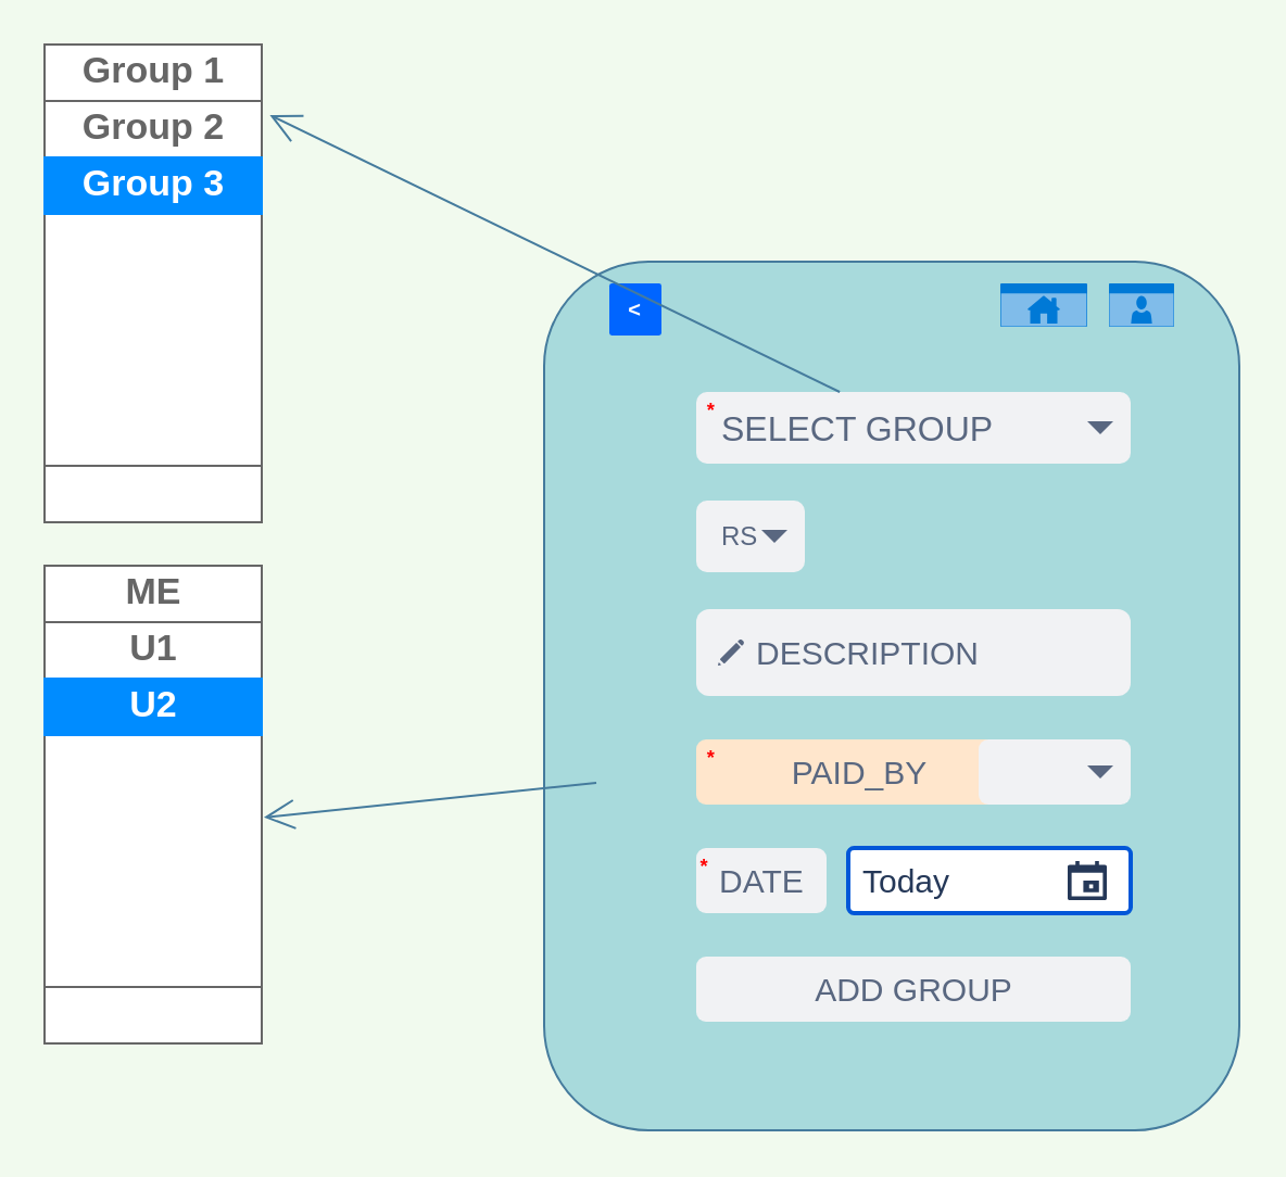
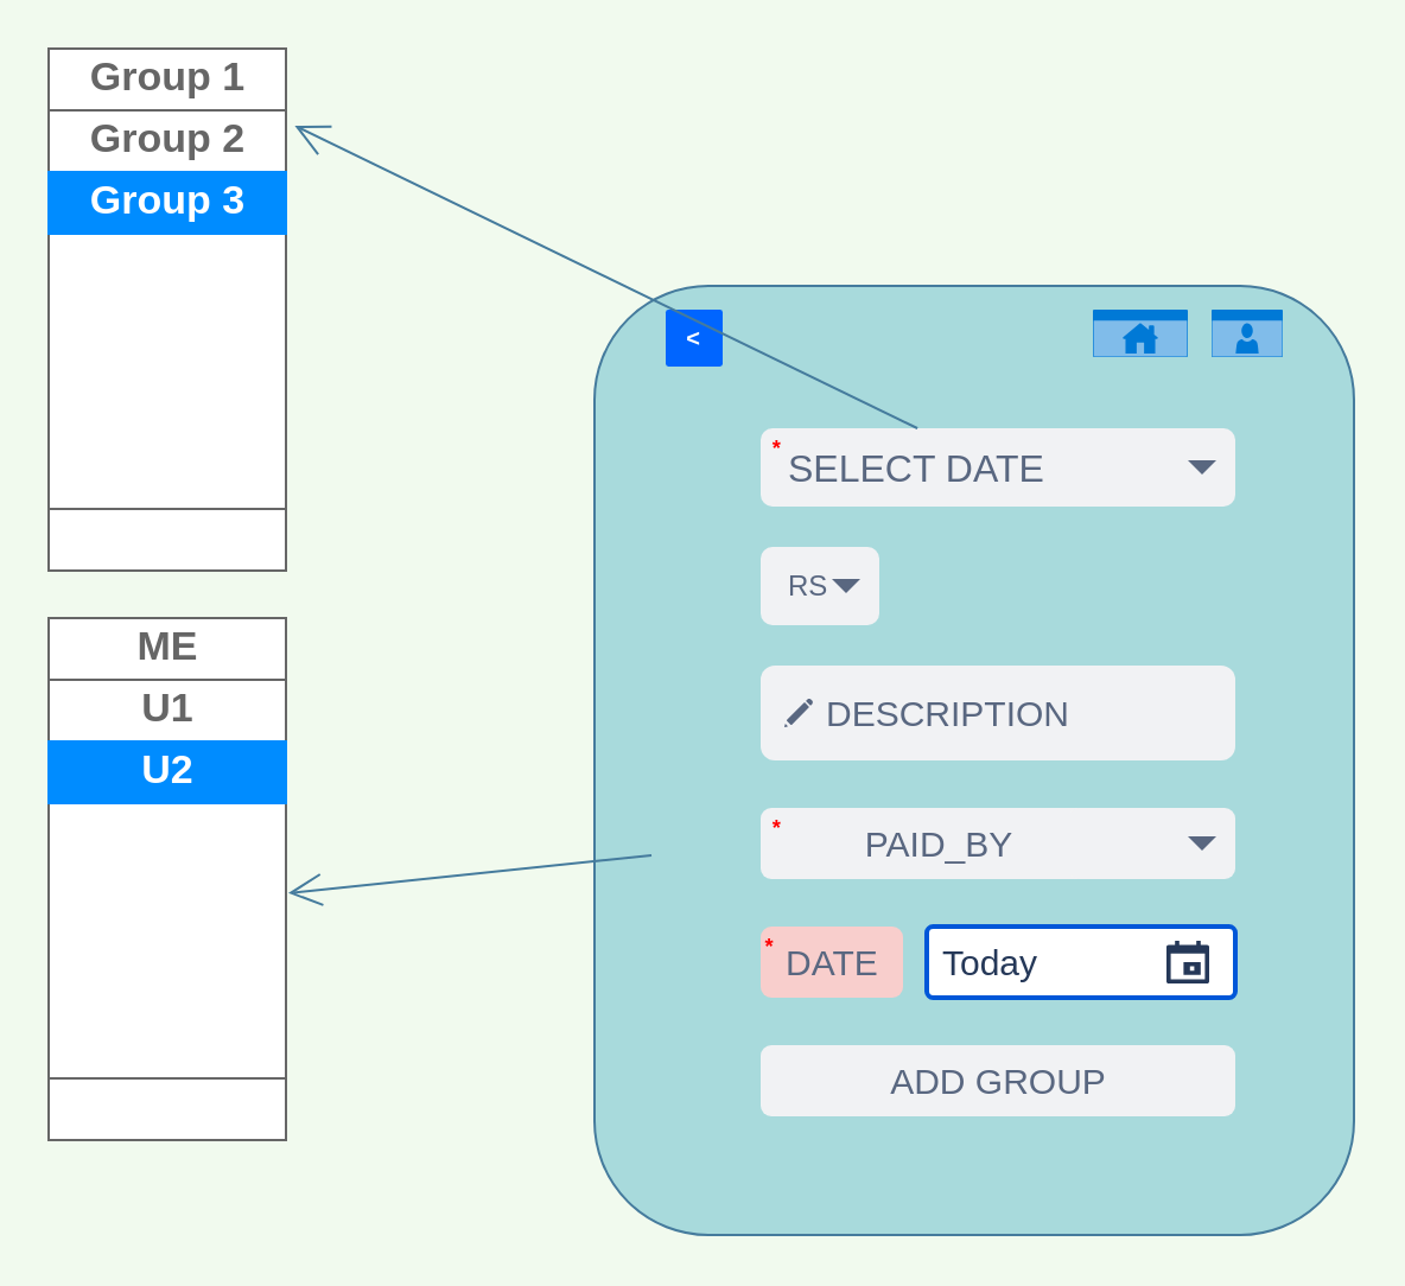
- <mxCell id="4" value="&lt;font style=&quot;font-size: 16px&quot;&gt;SELECT GROUP&lt;/font&gt;" style="rounded=1;fillColor=#F1F2F4;strokeColor=none;html=1;fontColor=#596780;align=left;fontSize=12;spacingLeft=10" vertex="1" parent="1"><mxGeometry x="320" y="180" width="200" height="33" as="geometry" /></mxCell>
+ <mxCell id="4" value="&lt;font style=&quot;font-size: 16px&quot;&gt;SELECT DATE&lt;/font&gt;" style="rounded=1;fillColor=#F1F2F4;strokeColor=none;html=1;fontColor=#596780;align=left;fontSize=12;spacingLeft=10" vertex="1" parent="1"><mxGeometry x="320" y="180" width="200" height="33" as="geometry" /></mxCell>
- <mxCell id="10" value="&lt;font style=&quot;font-size: 15px&quot;&gt;PAID_BY&lt;/font&gt;" style="rounded=1;align=center;fillColor=#ffe6cc;strokeColor=none;html=1;fontColor=#596780;fontSize=12;" vertex="1" parent="1"><mxGeometry x="320" y="340" width="150" height="30" as="geometry" /></mxCell>
+ <mxCell id="10" value="&lt;font style=&quot;font-size: 15px&quot;&gt;PAID_BY&lt;/font&gt;" style="rounded=1;align=center;fillColor=#F1F2F4;strokeColor=none;html=1;fontColor=#596780;fontSize=12" vertex="1" parent="1"><mxGeometry x="320" y="340" width="150" height="30" as="geometry" /></mxCell>
- <mxCell id="15" value="&lt;font style=&quot;font-size: 15px&quot;&gt;DATE&lt;/font&gt;" style="rounded=1;align=center;fillColor=#F1F2F4;strokeColor=none;html=1;fontColor=#596780;fontSize=12" vertex="1" parent="1"><mxGeometry x="320" y="390" width="60" height="30" as="geometry" /></mxCell>
+ <mxCell id="15" value="&lt;font style=&quot;font-size: 15px&quot;&gt;DATE&lt;/font&gt;" style="rounded=1;align=center;fillColor=#f8cecc;strokeColor=none;html=1;fontColor=#596780;fontSize=12;" vertex="1" parent="1"><mxGeometry x="320" y="390" width="60" height="30" as="geometry" /></mxCell>
